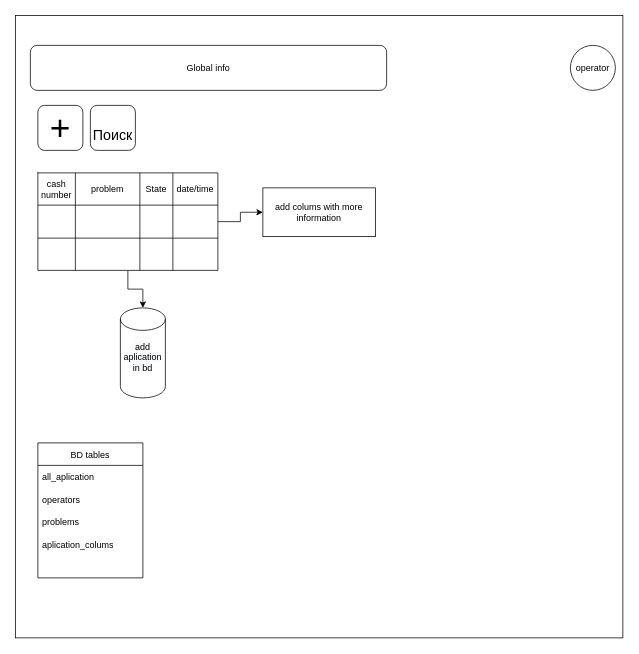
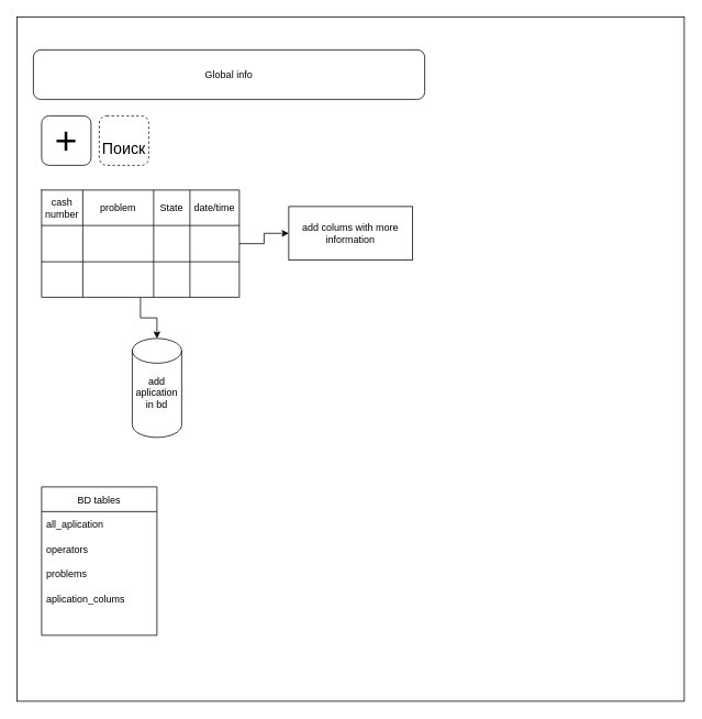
- <mxCell id="21" value="operator" style="ellipse;whiteSpace=wrap;html=1;aspect=fixed;" parent="1" vertex="1"><mxGeometry x="760" y="60" width="60" height="60" as="geometry" /></mxCell>
- <mxCell id="32" value="&lt;span style=&quot;font-size: 19px; background-color: initial;&quot;&gt;Поиск&lt;/span&gt;" style="rounded=1;whiteSpace=wrap;html=1;fontSize=47;align=center;" vertex="1" parent="1"><mxGeometry x="120" y="140" width="60" height="60" as="geometry" /></mxCell>
+ <mxCell id="32" value="&lt;span style=&quot;font-size: 19px; background-color: initial;&quot;&gt;Поиск&lt;/span&gt;" style="rounded=1;whiteSpace=wrap;html=1;fontSize=47;align=center;dashed=1;" vertex="1" parent="1"><mxGeometry x="120" y="140" width="60" height="60" as="geometry" /></mxCell>
